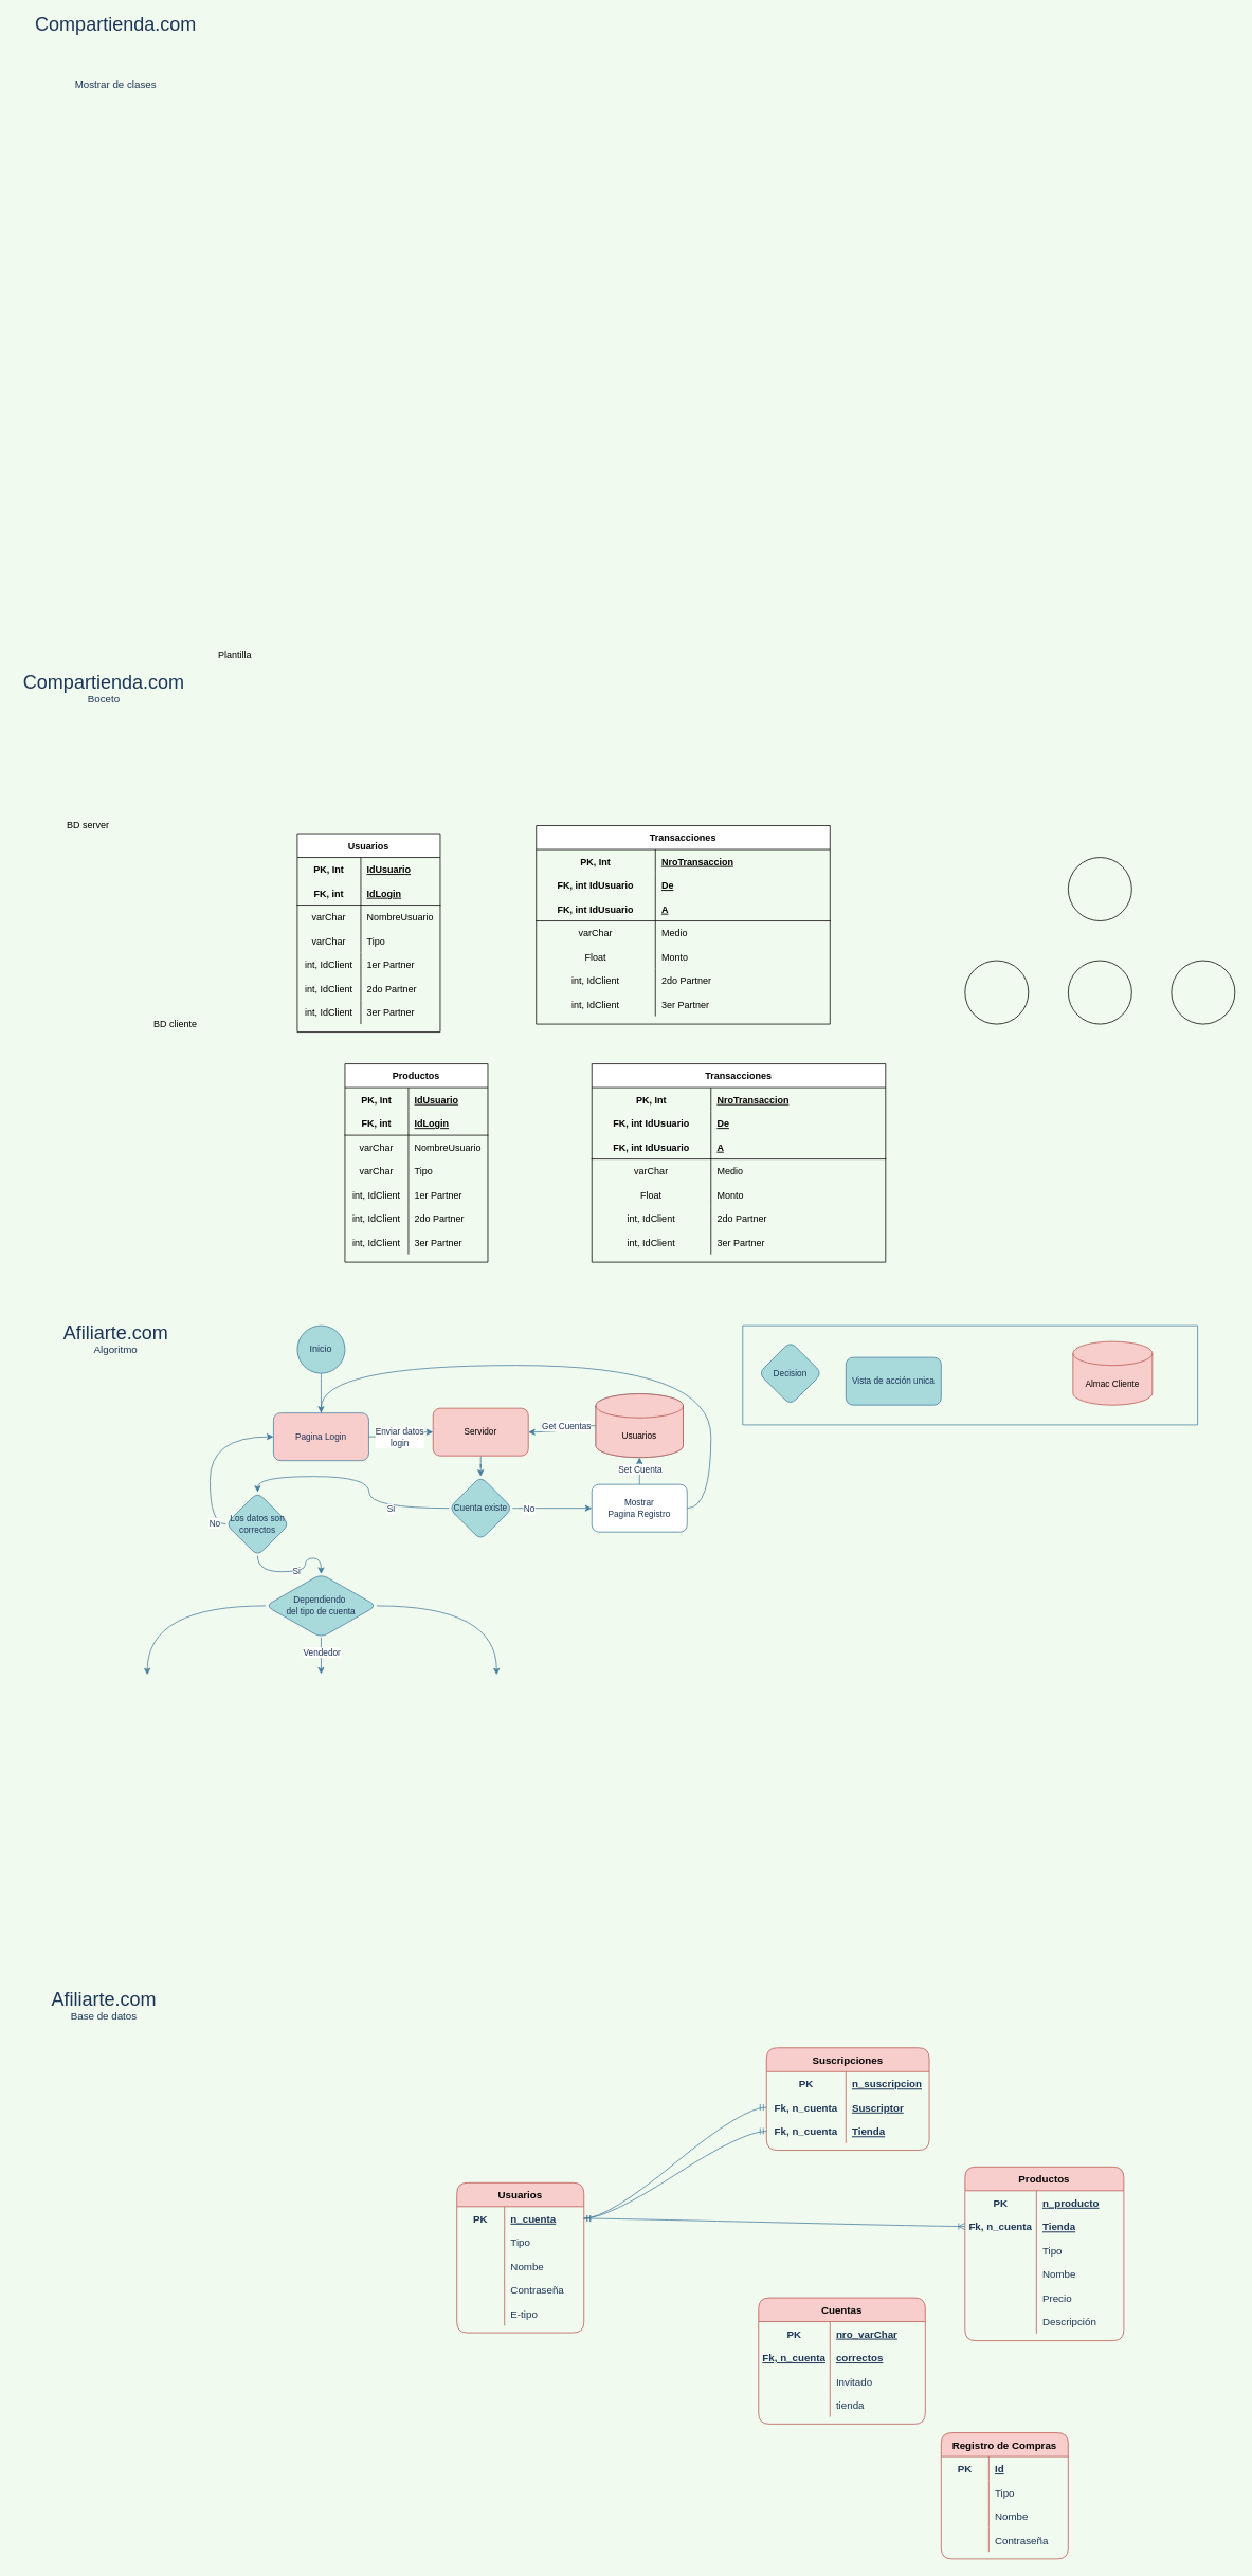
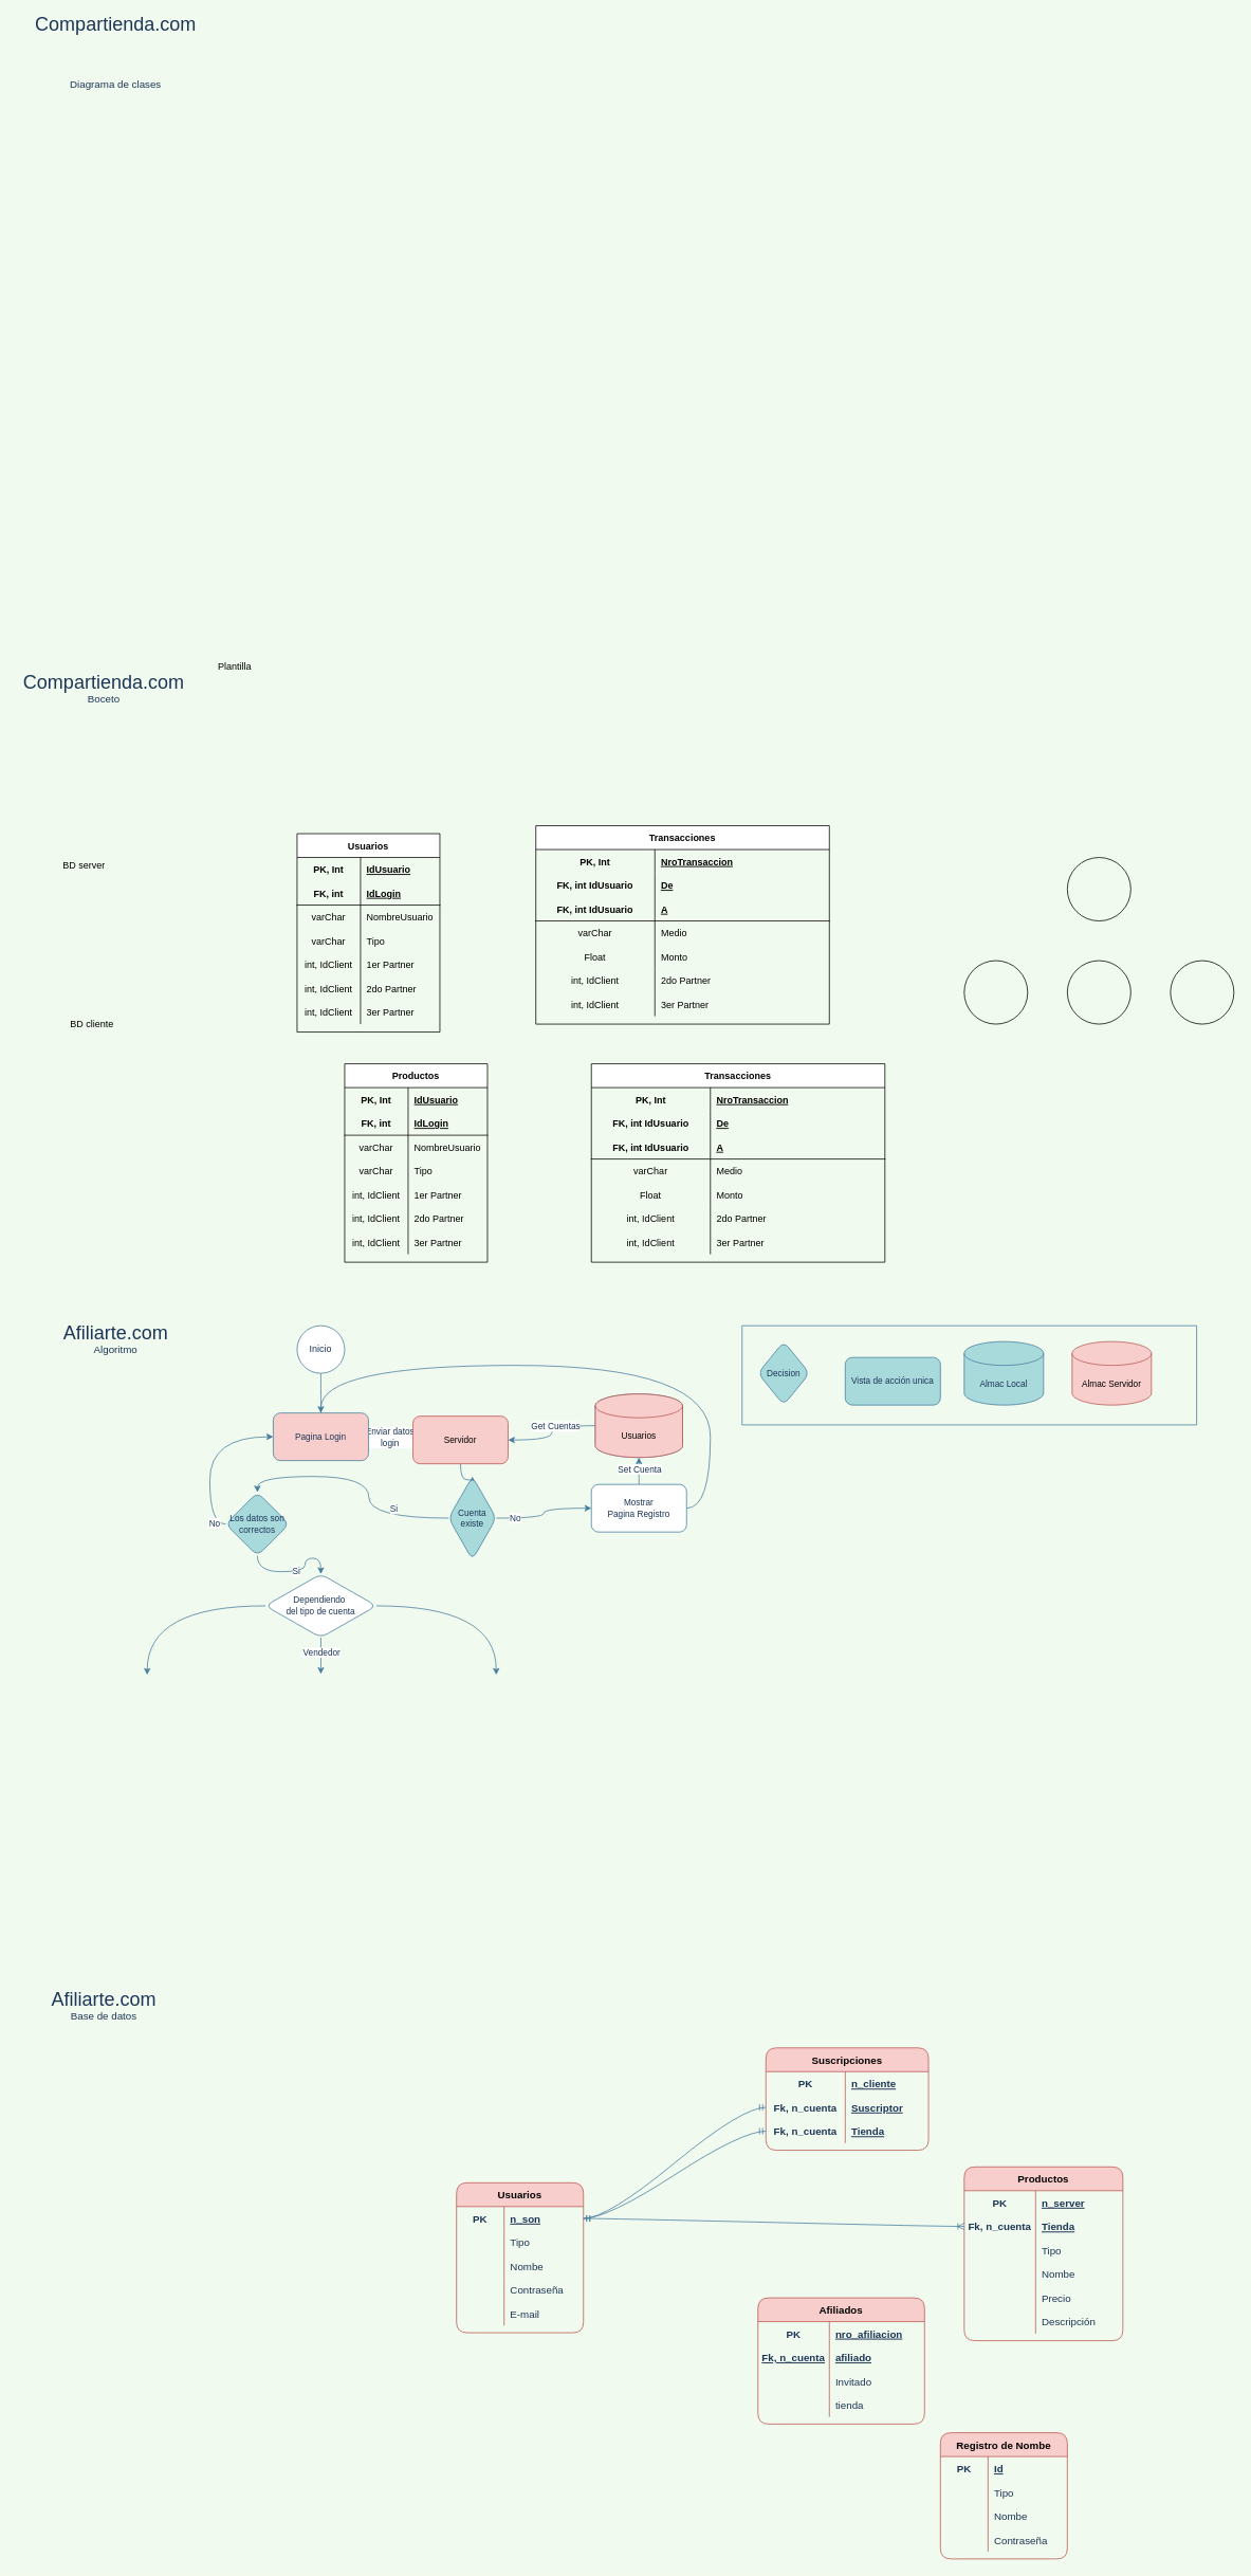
- <mxCell id="215" value="&lt;font style=&quot;font-size: 13px;&quot;&gt;Mostrar de clases&lt;/font&gt;" style="text;html=1;align=center;verticalAlign=middle;resizable=0;points=[];autosize=1;strokeColor=none;fillColor=none;fontSize=13;fontFamily=Helvetica;fontColor=#1D3557;" vertex="1" parent="1"><mxGeometry x="75" y="90" width="140" height="30" as="geometry" /></mxCell>
+ <mxCell id="215" value="&lt;font style=&quot;font-size: 13px;&quot;&gt;Diagrama de clases&lt;/font&gt;" style="text;html=1;align=center;verticalAlign=middle;resizable=0;points=[];autosize=1;strokeColor=none;fillColor=none;fontSize=13;fontFamily=Helvetica;fontColor=#1D3557;" vertex="1" parent="1"><mxGeometry x="75" y="90" width="140" height="30" as="geometry" /></mxCell>
- <mxCell id="119" value="Plantilla" style="text;html=1;align=center;verticalAlign=middle;resizable=0;points=[];autosize=1;strokeColor=none;fillColor=none;" parent="1" vertex="1"><mxGeometry x="265" y="815" width="60" height="20" as="geometry" /></mxCell>
+ <mxCell id="119" value="Plantilla" style="text;html=1;align=center;verticalAlign=middle;resizable=0;points=[];autosize=1;strokeColor=none;fillColor=none;" parent="1" vertex="1"><mxGeometry x="265" y="830" width="60" height="20" as="geometry" /></mxCell>
- <mxCell id="142" value="BD server" style="text;html=1;align=center;verticalAlign=middle;resizable=0;points=[];autosize=1;strokeColor=none;fillColor=none;" parent="1" vertex="1"><mxGeometry x="75" y="1030" width="70" height="20" as="geometry" /></mxCell>
+ <mxCell id="142" value="BD server" style="text;html=1;align=center;verticalAlign=middle;resizable=0;points=[];autosize=1;strokeColor=none;fillColor=none;" parent="1" vertex="1"><mxGeometry x="70" y="1080" width="70" height="20" as="geometry" /></mxCell>
- <mxCell id="143" value="BD cliente" style="text;html=1;align=center;verticalAlign=middle;resizable=0;points=[];autosize=1;strokeColor=none;fillColor=none;" parent="1" vertex="1"><mxGeometry x="185" y="1280" width="70" height="20" as="geometry" /></mxCell>
+ <mxCell id="143" value="BD cliente" style="text;html=1;align=center;verticalAlign=middle;resizable=0;points=[];autosize=1;strokeColor=none;fillColor=none;" parent="1" vertex="1"><mxGeometry x="80" y="1280" width="70" height="20" as="geometry" /></mxCell>
- <mxCell id="3" value="Inicio" style="ellipse;whiteSpace=wrap;html=1;fillColor=#A8DADC;strokeColor=#457B9D;fontColor=#1D3557;" parent="1" vertex="1"><mxGeometry x="374" y="1670" width="60" height="60" as="geometry" /></mxCell>
+ <mxCell id="3" value="Inicio" style="ellipse;whiteSpace=wrap;html=1;fillColor=#ffffff;strokeColor=#457B9D;fontColor=#1D3557;" parent="1" vertex="1"><mxGeometry x="374" y="1670" width="60" height="60" as="geometry" /></mxCell>
- <mxCell id="38" value="Decision" style="rhombus;whiteSpace=wrap;html=1;rounded=1;shadow=0;glass=0;sketch=0;fontFamily=Helvetica;fontSize=11;fontColor=#1D3557;strokeColor=#457B9D;fillColor=#A8DADC;" parent="36" vertex="1"><mxGeometry x="20" y="20" width="80" height="80" as="geometry" /></mxCell>
+ <mxCell id="38" value="Decision" style="rhombus;whiteSpace=wrap;html=1;rounded=1;shadow=0;glass=0;sketch=0;fontFamily=Helvetica;fontSize=11;fontColor=#1D3557;strokeColor=#457B9D;fillColor=#A8DADC;" parent="36" vertex="1"><mxGeometry x="20" y="20" width="65" height="80" as="geometry" /></mxCell>
+ <mxCell id="40" value="Almac Local" style="shape=cylinder3;whiteSpace=wrap;html=1;boundedLbl=1;backgroundOutline=1;size=15;rounded=0;sketch=0;fontFamily=Helvetica;fontSize=11;fontColor=#1D3557;strokeColor=#457B9D;fillColor=#A8DADC;" parent="36" vertex="1"><mxGeometry x="280" y="20" width="100" height="80" as="geometry" /></mxCell>
- <mxCell id="37" value="Almac Cliente" style="shape=cylinder3;whiteSpace=wrap;html=1;boundedLbl=1;backgroundOutline=1;size=15;rounded=0;sketch=0;fontFamily=Helvetica;fontSize=11;strokeColor=#b85450;fillColor=#f8cecc;" parent="36" vertex="1"><mxGeometry x="416" y="20" width="100" height="80" as="geometry" /></mxCell>
+ <mxCell id="37" value="Almac Servidor" style="shape=cylinder3;whiteSpace=wrap;html=1;boundedLbl=1;backgroundOutline=1;size=15;rounded=0;sketch=0;fontFamily=Helvetica;fontSize=11;strokeColor=#b85450;fillColor=#f8cecc;" parent="36" vertex="1"><mxGeometry x="416" y="20" width="100" height="80" as="geometry" /></mxCell>
- <mxCell id="20" value="Servidor" style="rounded=1;whiteSpace=wrap;html=1;shadow=0;glass=0;sketch=0;fontFamily=Helvetica;fontSize=11;strokeColor=#b85450;fillColor=#f8cecc;" parent="1" vertex="1"><mxGeometry x="545" y="1774" width="120" height="60" as="geometry" /></mxCell>
+ <mxCell id="20" value="Servidor" style="rounded=1;whiteSpace=wrap;html=1;shadow=0;glass=0;sketch=0;fontFamily=Helvetica;fontSize=11;strokeColor=#b85450;fillColor=#f8cecc;" parent="1" vertex="1"><mxGeometry x="520" y="1784" width="120" height="60" as="geometry" /></mxCell>
- <mxCell id="25" value="Cuenta existe" style="rhombus;whiteSpace=wrap;html=1;fontSize=11;fillColor=#A8DADC;strokeColor=#457B9D;fontColor=#1D3557;rounded=1;shadow=0;glass=0;sketch=0;" parent="1" vertex="1"><mxGeometry x="565" y="1860" width="80" height="80" as="geometry" /></mxCell>
+ <mxCell id="25" value="Cuenta existe" style="rhombus;whiteSpace=wrap;html=1;fontSize=11;fillColor=#A8DADC;strokeColor=#457B9D;fontColor=#1D3557;rounded=1;shadow=0;glass=0;sketch=0;" parent="1" vertex="1"><mxGeometry x="565" y="1860" width="60" height="105" as="geometry" /></mxCell>
- <mxCell id="11" value="Dependiendo&amp;nbsp;&lt;br&gt;del tipo de cuenta" style="rhombus;whiteSpace=wrap;html=1;rounded=1;sketch=0;fontFamily=Helvetica;fontSize=11;fontColor=#1D3557;strokeColor=#457B9D;fillColor=#A8DADC;" parent="1" vertex="1"><mxGeometry x="334" y="1983" width="140" height="80" as="geometry" /></mxCell>
+ <mxCell id="11" value="Dependiendo&amp;nbsp;&lt;br&gt;del tipo de cuenta" style="rhombus;whiteSpace=wrap;html=1;rounded=1;sketch=0;fontFamily=Helvetica;fontSize=11;fontColor=#1D3557;strokeColor=#457B9D;fillColor=#ffffff;" parent="1" vertex="1"><mxGeometry x="334" y="1983" width="140" height="80" as="geometry" /></mxCell>
- <mxCell id="79" value="n_suscripcion" style="shape=partialRectangle;connectable=0;fillColor=none;top=0;left=0;bottom=0;right=0;align=left;spacingLeft=6;fontStyle=5;overflow=hidden;rounded=1;shadow=0;glass=0;sketch=0;fontFamily=Helvetica;fontSize=13;fontColor=#1D3557;strokeColor=#457B9D;" parent="77" vertex="1"><mxGeometry x="100" width="105" height="30" as="geometry"><mxRectangle width="105" height="30" as="alternateBounds" /></mxGeometry></mxCell>
+ <mxCell id="79" value="n_cliente" style="shape=partialRectangle;connectable=0;fillColor=none;top=0;left=0;bottom=0;right=0;align=left;spacingLeft=6;fontStyle=5;overflow=hidden;rounded=1;shadow=0;glass=0;sketch=0;fontFamily=Helvetica;fontSize=13;fontColor=#1D3557;strokeColor=#457B9D;" parent="77" vertex="1"><mxGeometry x="100" width="105" height="30" as="geometry"><mxRectangle width="105" height="30" as="alternateBounds" /></mxGeometry></mxCell>
- <mxCell id="60" value="n_producto" style="shape=partialRectangle;connectable=0;fillColor=none;top=0;left=0;bottom=0;right=0;align=left;spacingLeft=6;fontStyle=5;overflow=hidden;rounded=1;shadow=0;glass=0;sketch=0;fontFamily=Helvetica;fontSize=13;fontColor=#1D3557;strokeColor=#457B9D;" parent="58" vertex="1"><mxGeometry x="90" width="110" height="30" as="geometry"><mxRectangle width="110" height="30" as="alternateBounds" /></mxGeometry></mxCell>
+ <mxCell id="60" value="n_server" style="shape=partialRectangle;connectable=0;fillColor=none;top=0;left=0;bottom=0;right=0;align=left;spacingLeft=6;fontStyle=5;overflow=hidden;rounded=1;shadow=0;glass=0;sketch=0;fontFamily=Helvetica;fontSize=13;fontColor=#1D3557;strokeColor=#457B9D;" parent="58" vertex="1"><mxGeometry x="90" width="110" height="30" as="geometry"><mxRectangle width="110" height="30" as="alternateBounds" /></mxGeometry></mxCell>
- <mxCell id="44" value="n_cuenta" style="shape=partialRectangle;connectable=0;fillColor=none;top=0;left=0;bottom=0;right=0;align=left;spacingLeft=6;fontStyle=5;overflow=hidden;rounded=1;shadow=0;glass=0;sketch=0;fontFamily=Helvetica;fontSize=13;fontColor=#1D3557;strokeColor=#457B9D;" parent="42" vertex="1"><mxGeometry x="60" width="100" height="30" as="geometry"><mxRectangle width="100" height="30" as="alternateBounds" /></mxGeometry></mxCell>
+ <mxCell id="44" value="n_son" style="shape=partialRectangle;connectable=0;fillColor=none;top=0;left=0;bottom=0;right=0;align=left;spacingLeft=6;fontStyle=5;overflow=hidden;rounded=1;shadow=0;glass=0;sketch=0;fontFamily=Helvetica;fontSize=13;fontColor=#1D3557;strokeColor=#457B9D;" parent="42" vertex="1"><mxGeometry x="60" width="100" height="30" as="geometry"><mxRectangle width="100" height="30" as="alternateBounds" /></mxGeometry></mxCell>
- <mxCell id="86" value="Cuentas" style="shape=table;startSize=30;container=1;collapsible=1;childLayout=tableLayout;fixedRows=1;rowLines=0;fontStyle=1;align=center;resizeLast=1;rounded=1;shadow=0;glass=0;sketch=0;fontFamily=Helvetica;fontSize=13;strokeColor=#b85450;fillColor=#f8cecc;" parent="1" vertex="1"><mxGeometry x="955" y="2895" width="210" height="159" as="geometry"><mxRectangle x="1210" y="1060" width="90" height="30" as="alternateBounds" /></mxGeometry></mxCell>
+ <mxCell id="86" value="Afiliados" style="shape=table;startSize=30;container=1;collapsible=1;childLayout=tableLayout;fixedRows=1;rowLines=0;fontStyle=1;align=center;resizeLast=1;rounded=1;shadow=0;glass=0;sketch=0;fontFamily=Helvetica;fontSize=13;strokeColor=#b85450;fillColor=#f8cecc;" parent="1" vertex="1"><mxGeometry x="955" y="2895" width="210" height="159" as="geometry"><mxRectangle x="1210" y="1060" width="90" height="30" as="alternateBounds" /></mxGeometry></mxCell>
- <mxCell id="56" value="E-tipo" style="shape=partialRectangle;connectable=0;fillColor=none;top=0;left=0;bottom=0;right=0;align=left;spacingLeft=6;overflow=hidden;rounded=1;shadow=0;glass=0;sketch=0;fontFamily=Helvetica;fontSize=13;fontColor=#1D3557;strokeColor=#457B9D;" parent="54" vertex="1"><mxGeometry x="60" width="100" height="30" as="geometry"><mxRectangle width="100" height="30" as="alternateBounds" /></mxGeometry></mxCell>
+ <mxCell id="56" value="E-mail" style="shape=partialRectangle;connectable=0;fillColor=none;top=0;left=0;bottom=0;right=0;align=left;spacingLeft=6;overflow=hidden;rounded=1;shadow=0;glass=0;sketch=0;fontFamily=Helvetica;fontSize=13;fontColor=#1D3557;strokeColor=#457B9D;" parent="54" vertex="1"><mxGeometry x="60" width="100" height="30" as="geometry"><mxRectangle width="100" height="30" as="alternateBounds" /></mxGeometry></mxCell>
- <mxCell id="89" value="nro_varChar" style="shape=partialRectangle;connectable=0;fillColor=none;top=0;left=0;bottom=0;right=0;align=left;spacingLeft=6;fontStyle=5;overflow=hidden;rounded=1;shadow=0;glass=0;sketch=0;fontFamily=Helvetica;fontSize=13;fontColor=#1D3557;strokeColor=#457B9D;" parent="87" vertex="1"><mxGeometry x="90" width="120" height="30" as="geometry"><mxRectangle width="120" height="30" as="alternateBounds" /></mxGeometry></mxCell>
+ <mxCell id="89" value="nro_afiliacion" style="shape=partialRectangle;connectable=0;fillColor=none;top=0;left=0;bottom=0;right=0;align=left;spacingLeft=6;fontStyle=5;overflow=hidden;rounded=1;shadow=0;glass=0;sketch=0;fontFamily=Helvetica;fontSize=13;fontColor=#1D3557;strokeColor=#457B9D;" parent="87" vertex="1"><mxGeometry x="90" width="120" height="30" as="geometry"><mxRectangle width="120" height="30" as="alternateBounds" /></mxGeometry></mxCell>
- <mxCell id="92" value="correctos" style="shape=partialRectangle;connectable=0;fillColor=none;top=0;left=0;bottom=0;right=0;align=left;spacingLeft=6;overflow=hidden;rounded=1;shadow=0;glass=0;sketch=0;fontFamily=Helvetica;fontSize=13;fontColor=#1D3557;strokeColor=#457B9D;fontStyle=5" parent="90" vertex="1"><mxGeometry x="90" width="120" height="30" as="geometry"><mxRectangle width="120" height="30" as="alternateBounds" /></mxGeometry></mxCell>
+ <mxCell id="92" value="afiliado" style="shape=partialRectangle;connectable=0;fillColor=none;top=0;left=0;bottom=0;right=0;align=left;spacingLeft=6;overflow=hidden;rounded=1;shadow=0;glass=0;sketch=0;fontFamily=Helvetica;fontSize=13;fontColor=#1D3557;strokeColor=#457B9D;fontStyle=5" parent="90" vertex="1"><mxGeometry x="90" width="120" height="30" as="geometry"><mxRectangle width="120" height="30" as="alternateBounds" /></mxGeometry></mxCell>
- <mxCell id="99" value="Registro de Compras" style="shape=table;startSize=30;container=1;collapsible=1;childLayout=tableLayout;fixedRows=1;rowLines=0;fontStyle=1;align=center;resizeLast=1;rounded=1;shadow=0;glass=0;sketch=0;fontFamily=Helvetica;fontSize=13;strokeColor=#b85450;fillColor=#f8cecc;" parent="1" vertex="1"><mxGeometry x="1185" y="3065" width="160" height="159" as="geometry"><mxRectangle x="1210" y="1145" width="140" height="30" as="alternateBounds" /></mxGeometry></mxCell>
+ <mxCell id="99" value="Registro de Nombe" style="shape=table;startSize=30;container=1;collapsible=1;childLayout=tableLayout;fixedRows=1;rowLines=0;fontStyle=1;align=center;resizeLast=1;rounded=1;shadow=0;glass=0;sketch=0;fontFamily=Helvetica;fontSize=13;strokeColor=#b85450;fillColor=#f8cecc;" parent="1" vertex="1"><mxGeometry x="1185" y="3065" width="160" height="159" as="geometry"><mxRectangle x="1210" y="1145" width="140" height="30" as="alternateBounds" /></mxGeometry></mxCell>
